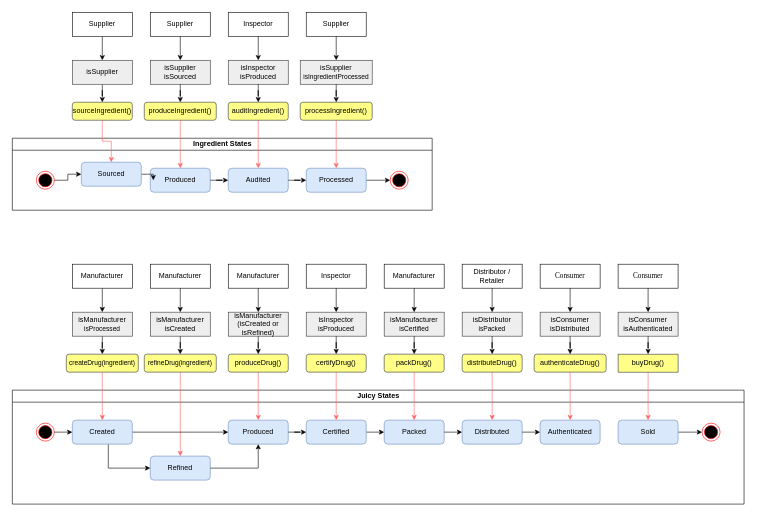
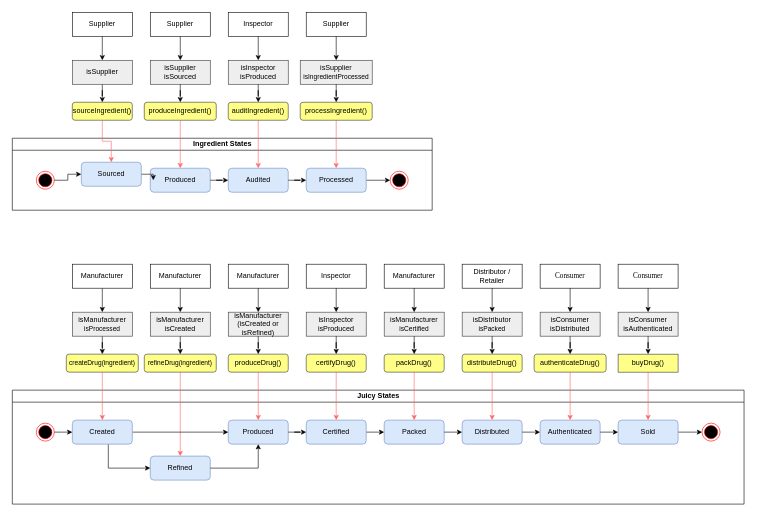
+ <mxCell id="63" style="edgeStyle=orthogonalEdgeStyle;rounded=0;orthogonalLoop=1;jettySize=auto;html=1;exitX=1;exitY=0.5;exitDx=0;exitDy=0;entryX=0;entryY=0.5;entryDx=0;entryDy=0;strokeColor=#000000;" parent="38" source="62" target="65" edge="1"><mxGeometry relative="1" as="geometry"><mxPoint x="870" y="840" as="sourcePoint" /></mxGeometry></mxCell>
